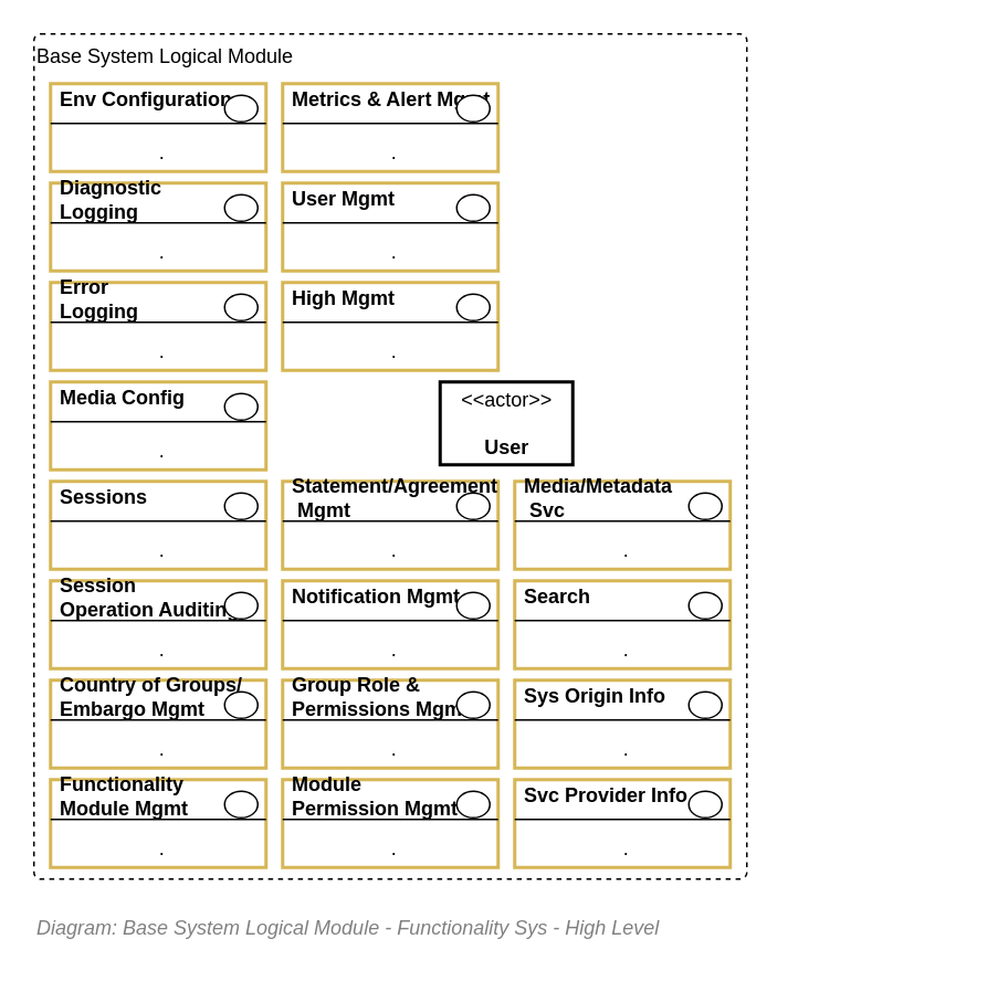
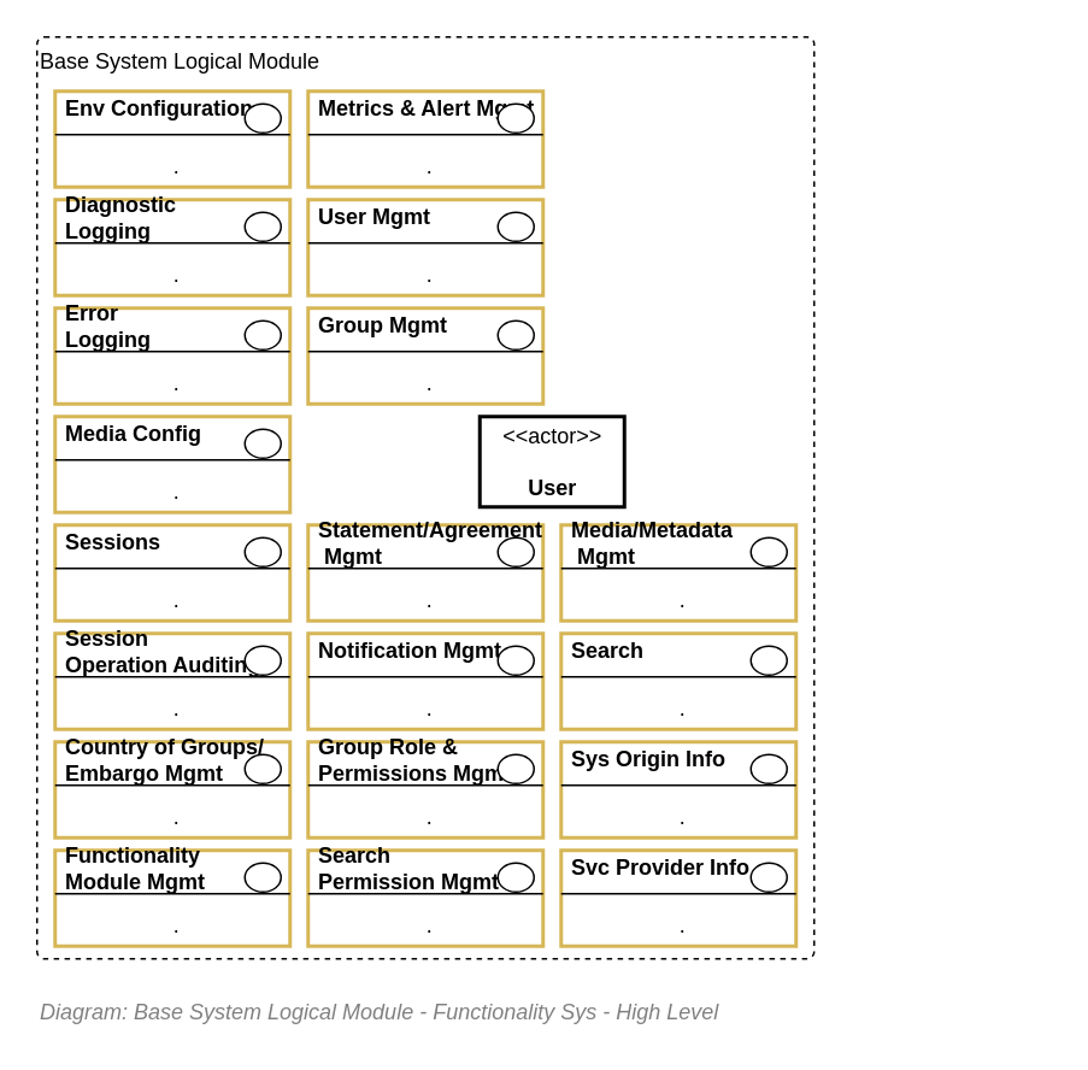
- <mxCell id="52" value="High Mgmt" style="html=1;align=left;spacingLeft=4;verticalAlign=middle;strokeColor=none;fillColor=none;fontStyle=1" vertex="1" parent="51"><mxGeometry width="130" height="20" as="geometry" /></mxCell>
+ <mxCell id="52" value="Group Mgmt" style="html=1;align=left;spacingLeft=4;verticalAlign=middle;strokeColor=none;fillColor=none;fontStyle=1" vertex="1" parent="51"><mxGeometry width="130" height="20" as="geometry" /></mxCell>
- <mxCell id="82" value="Media/Metadata&lt;br&gt;&amp;nbsp;Svc" style="html=1;align=left;spacingLeft=4;verticalAlign=middle;strokeColor=none;fillColor=none;fontStyle=1" vertex="1" parent="81"><mxGeometry width="130" height="20" as="geometry" /></mxCell>
+ <mxCell id="82" value="Media/Metadata&lt;br&gt;&amp;nbsp;Mgmt" style="html=1;align=left;spacingLeft=4;verticalAlign=middle;strokeColor=none;fillColor=none;fontStyle=1" vertex="1" parent="81"><mxGeometry width="130" height="20" as="geometry" /></mxCell>
- <mxCell id="67" value="Module &lt;br&gt;Permission Mgmt" style="html=1;align=left;spacingLeft=4;verticalAlign=middle;strokeColor=none;fillColor=none;fontStyle=1" vertex="1" parent="66"><mxGeometry width="130" height="20" as="geometry" /></mxCell>
+ <mxCell id="67" value="Search &lt;br&gt;Permission Mgmt" style="html=1;align=left;spacingLeft=4;verticalAlign=middle;strokeColor=none;fillColor=none;fontStyle=1" vertex="1" parent="66"><mxGeometry width="130" height="20" as="geometry" /></mxCell>
